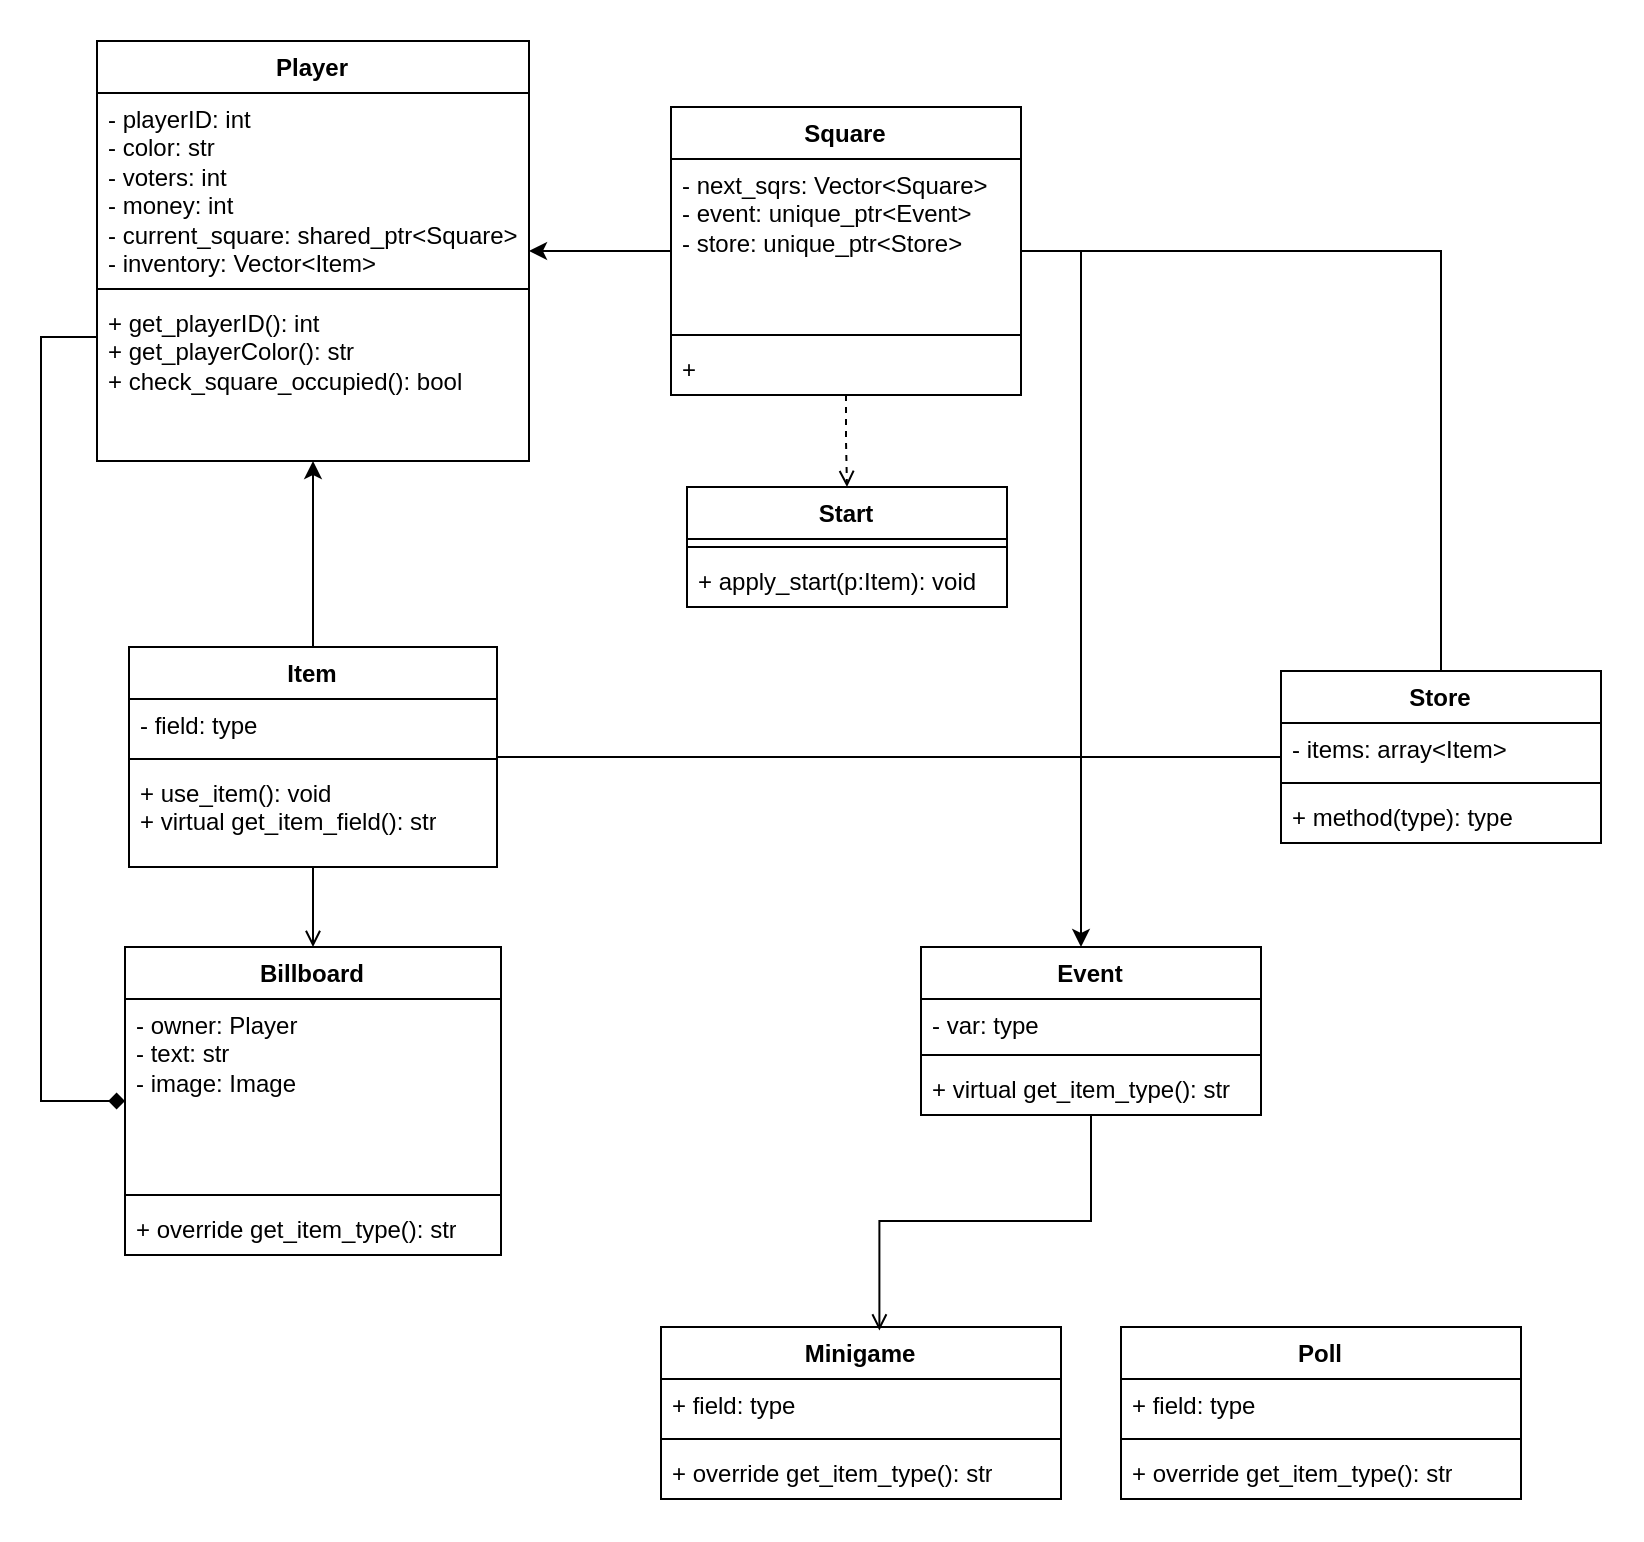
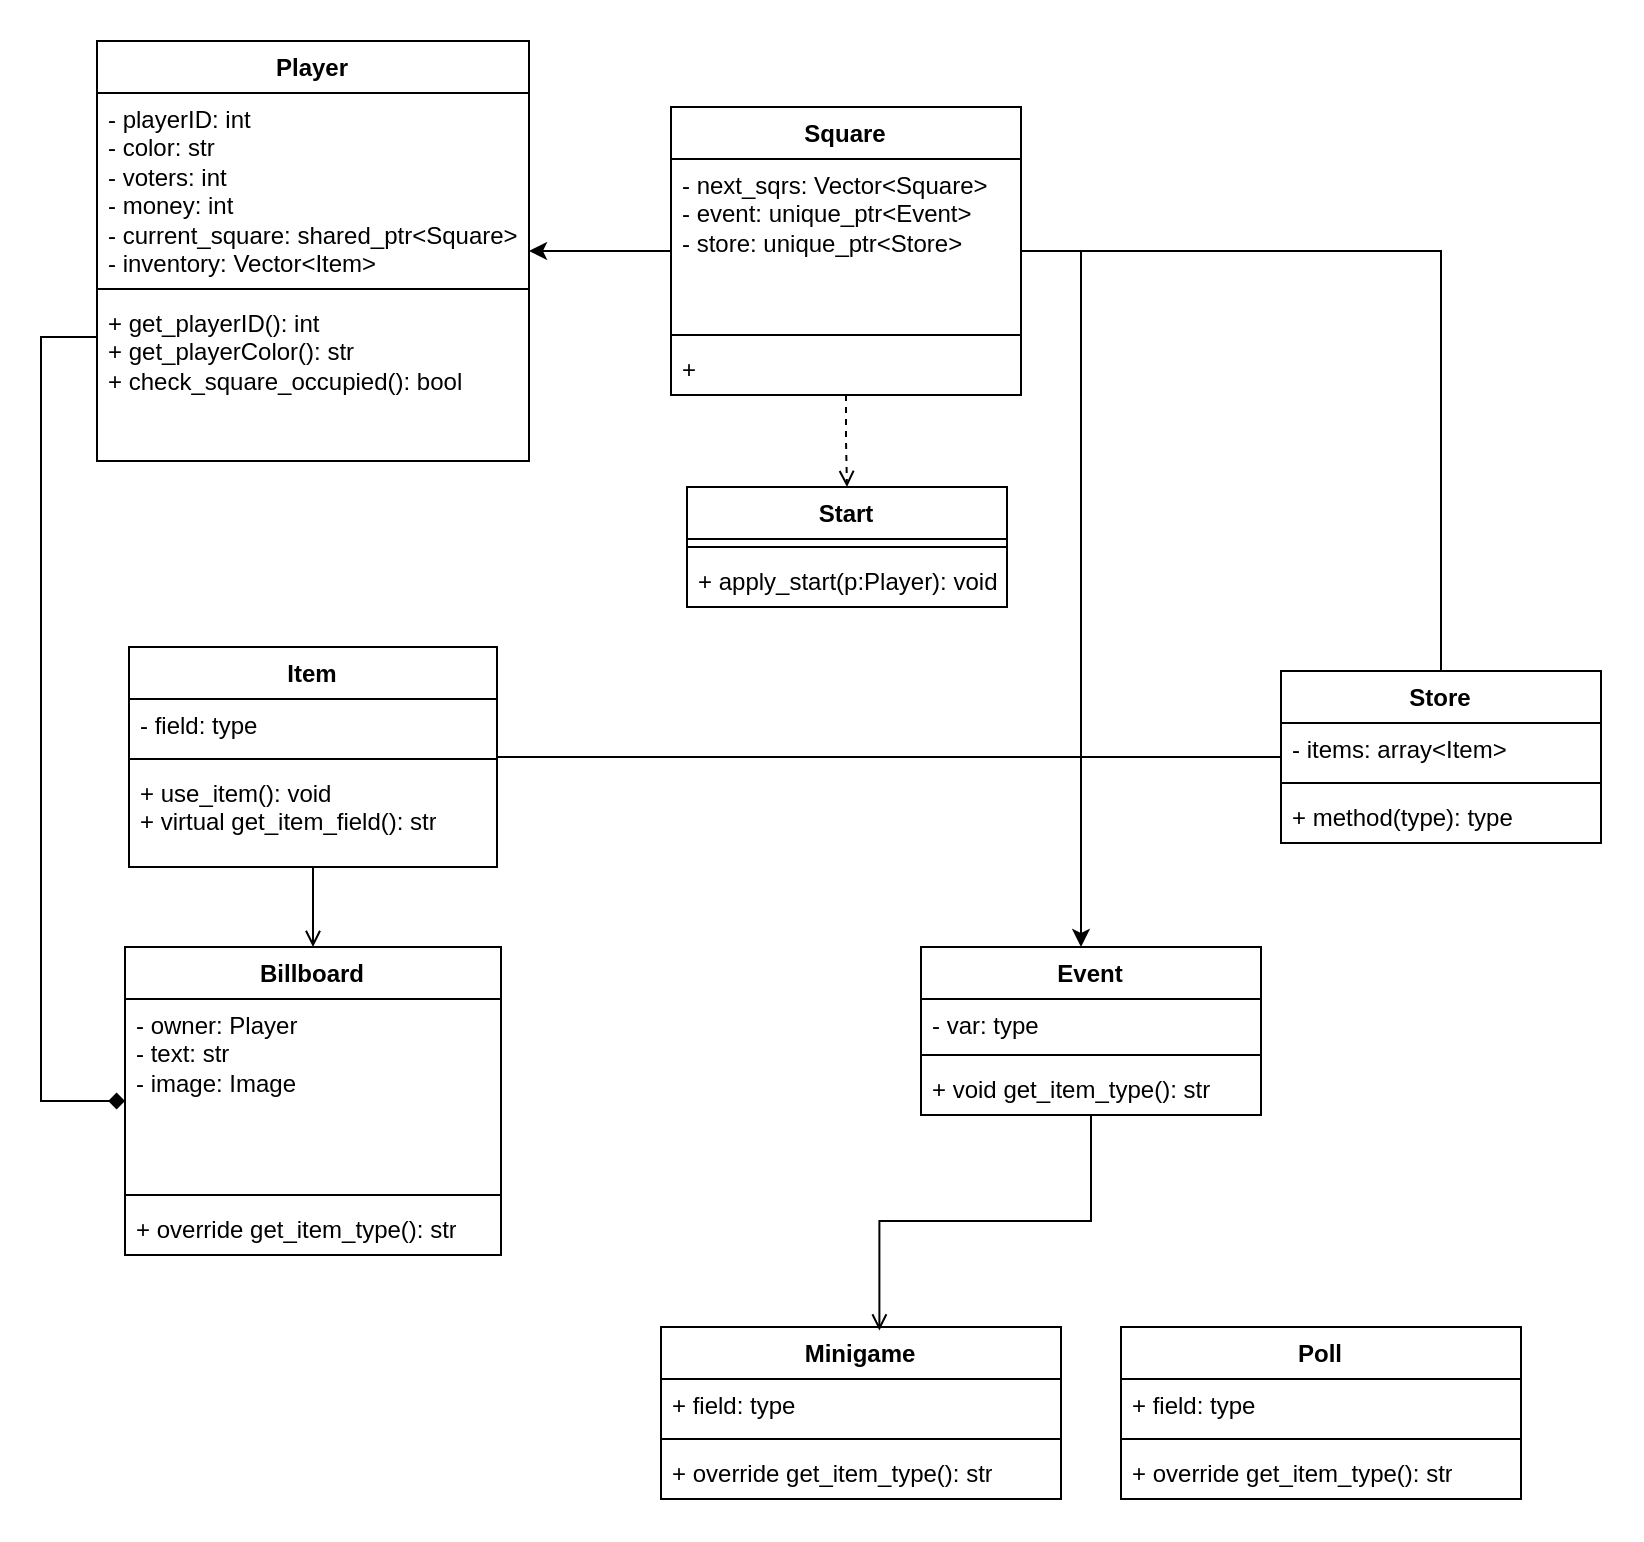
- <mxCell id="23" style="edgeStyle=orthogonalEdgeStyle;rounded=0;orthogonalLoop=1;jettySize=auto;html=1;" edge="1" parent="1" source="24" target="17"><mxGeometry relative="1" as="geometry" /></mxCell>
- <mxCell id="11" value="+ apply_start(p:Item): void" style="text;strokeColor=none;fillColor=none;align=left;verticalAlign=top;spacingLeft=4;spacingRight=4;overflow=hidden;rotatable=0;points=[[0,0.5],[1,0.5]];portConstraint=eastwest;whiteSpace=wrap;html=1;" parent="9" vertex="1"><mxGeometry y="34" width="160" height="26" as="geometry" /></mxCell>
+ <mxCell id="11" value="+ apply_start(p:Player): void" style="text;strokeColor=none;fillColor=none;align=left;verticalAlign=top;spacingLeft=4;spacingRight=4;overflow=hidden;rotatable=0;points=[[0,0.5],[1,0.5]];portConstraint=eastwest;whiteSpace=wrap;html=1;" parent="9" vertex="1"><mxGeometry y="34" width="160" height="26" as="geometry" /></mxCell>
- <mxCell id="15" value="+ virtual get_item_type(): str" style="text;strokeColor=none;fillColor=none;align=left;verticalAlign=top;spacingLeft=4;spacingRight=4;overflow=hidden;rotatable=0;points=[[0,0.5],[1,0.5]];portConstraint=eastwest;whiteSpace=wrap;html=1;" parent="12" vertex="1"><mxGeometry y="58" width="170" height="26" as="geometry" /></mxCell>
+ <mxCell id="15" value="+ void get_item_type(): str" style="text;strokeColor=none;fillColor=none;align=left;verticalAlign=top;spacingLeft=4;spacingRight=4;overflow=hidden;rotatable=0;points=[[0,0.5],[1,0.5]];portConstraint=eastwest;whiteSpace=wrap;html=1;" parent="12" vertex="1"><mxGeometry y="58" width="170" height="26" as="geometry" /></mxCell>
